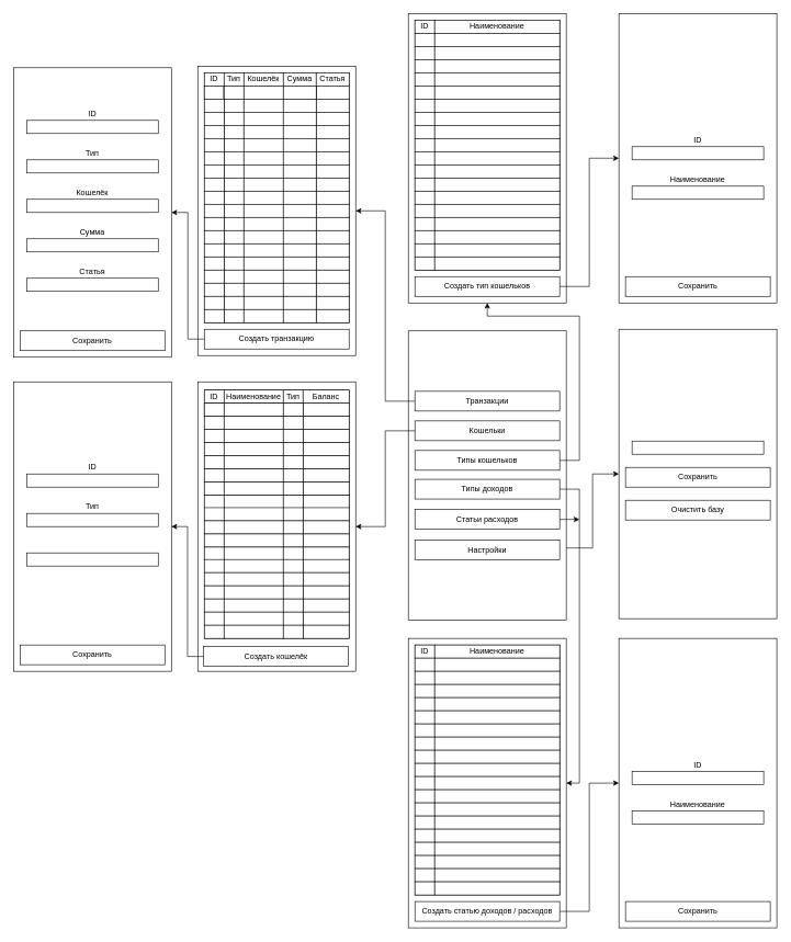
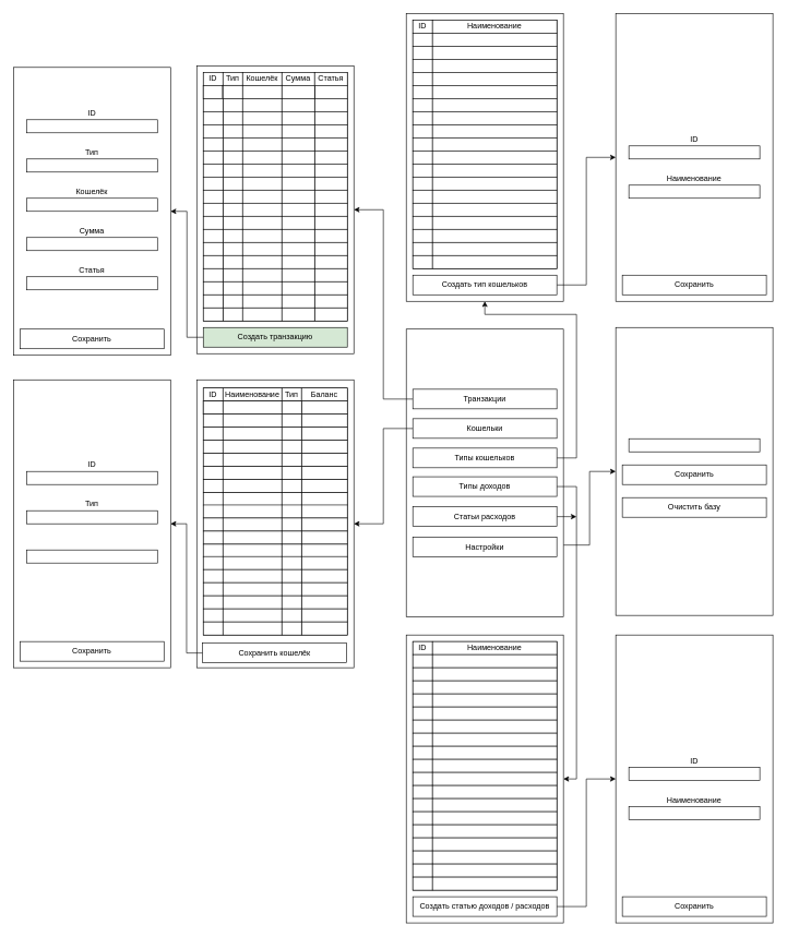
- <mxCell id="5" value="Создать транзакцию" style="rounded=0;whiteSpace=wrap;html=1;" parent="1" vertex="1"><mxGeometry x="310" y="500" width="220" height="30" as="geometry" /></mxCell>
+ <mxCell id="5" value="Создать транзакцию" style="rounded=0;whiteSpace=wrap;html=1;fillColor=#d5e8d4;" parent="1" vertex="1"><mxGeometry x="310" y="500" width="220" height="30" as="geometry" /></mxCell>
- <mxCell id="151" value="Создать кошелёк" style="rounded=0;whiteSpace=wrap;html=1;" vertex="1" parent="1"><mxGeometry x="309" y="982.5" width="220" height="30" as="geometry" /></mxCell>
+ <mxCell id="151" value="Сохранить кошелёк" style="rounded=0;whiteSpace=wrap;html=1;" vertex="1" parent="1"><mxGeometry x="309" y="982.5" width="220" height="30" as="geometry" /></mxCell>
